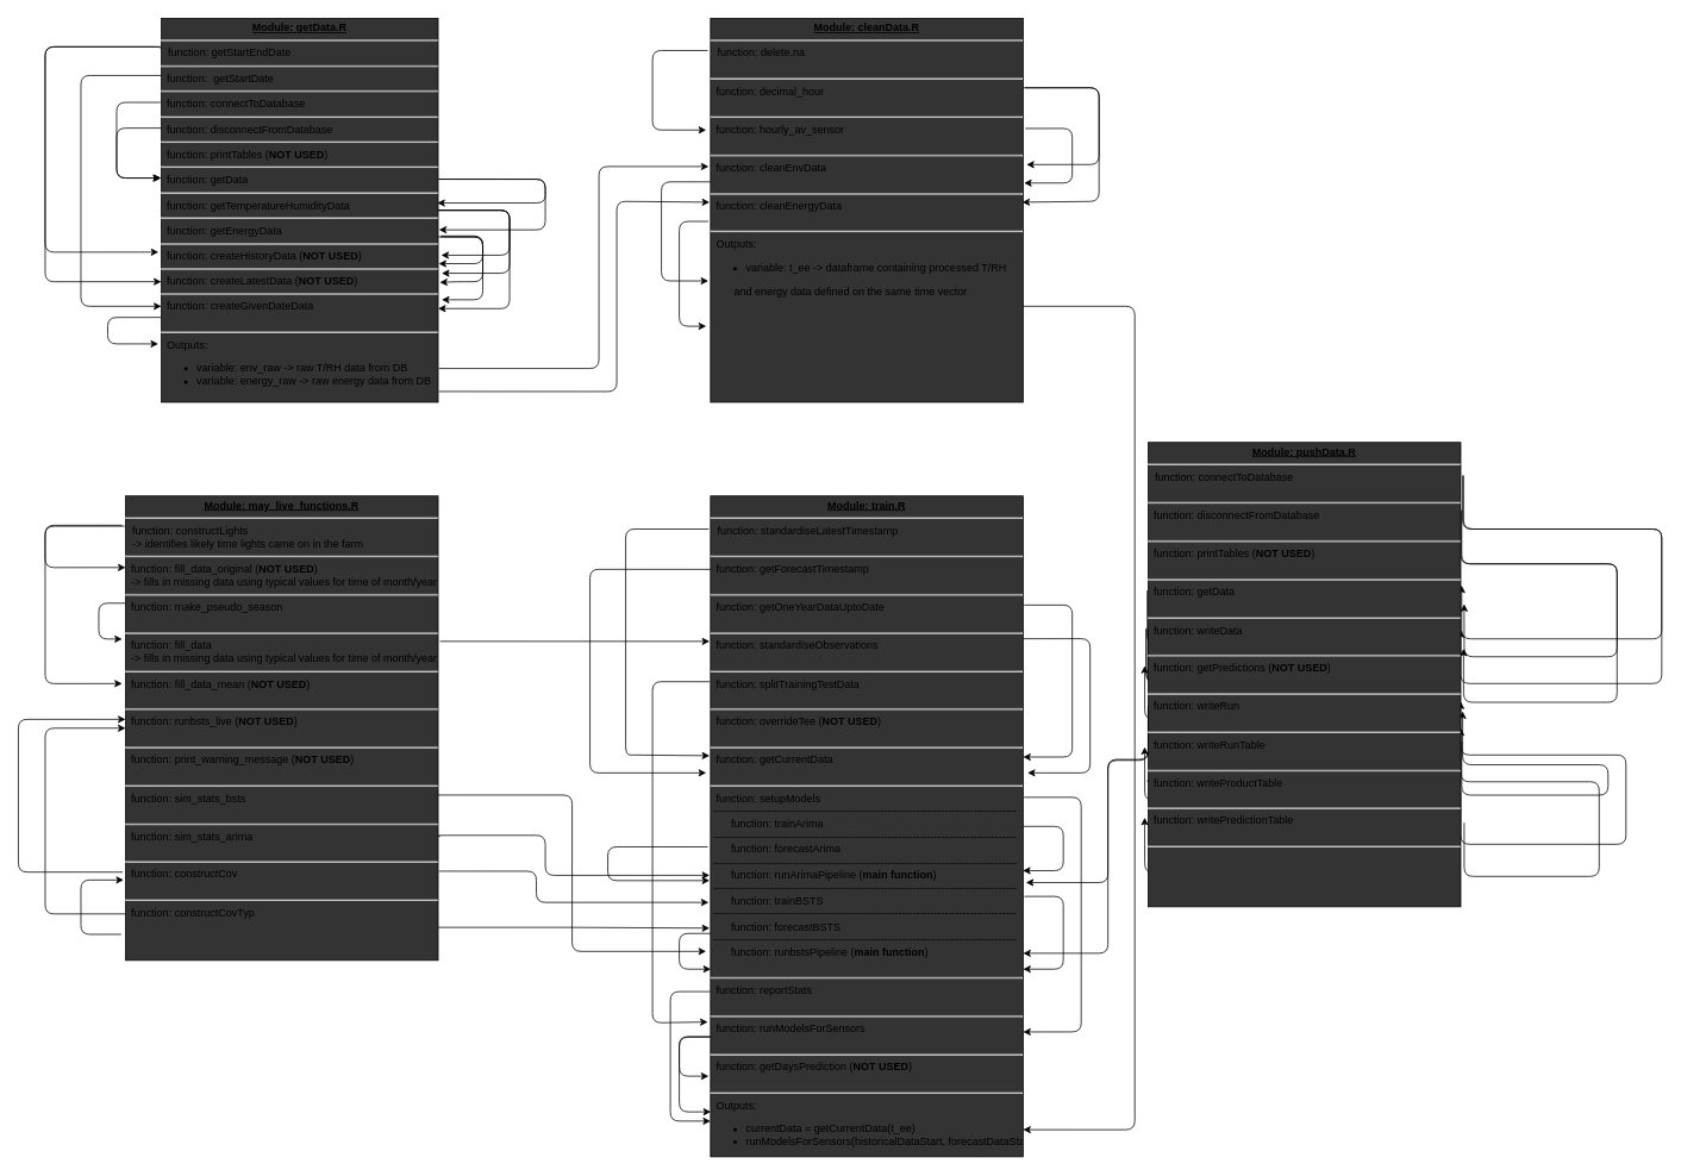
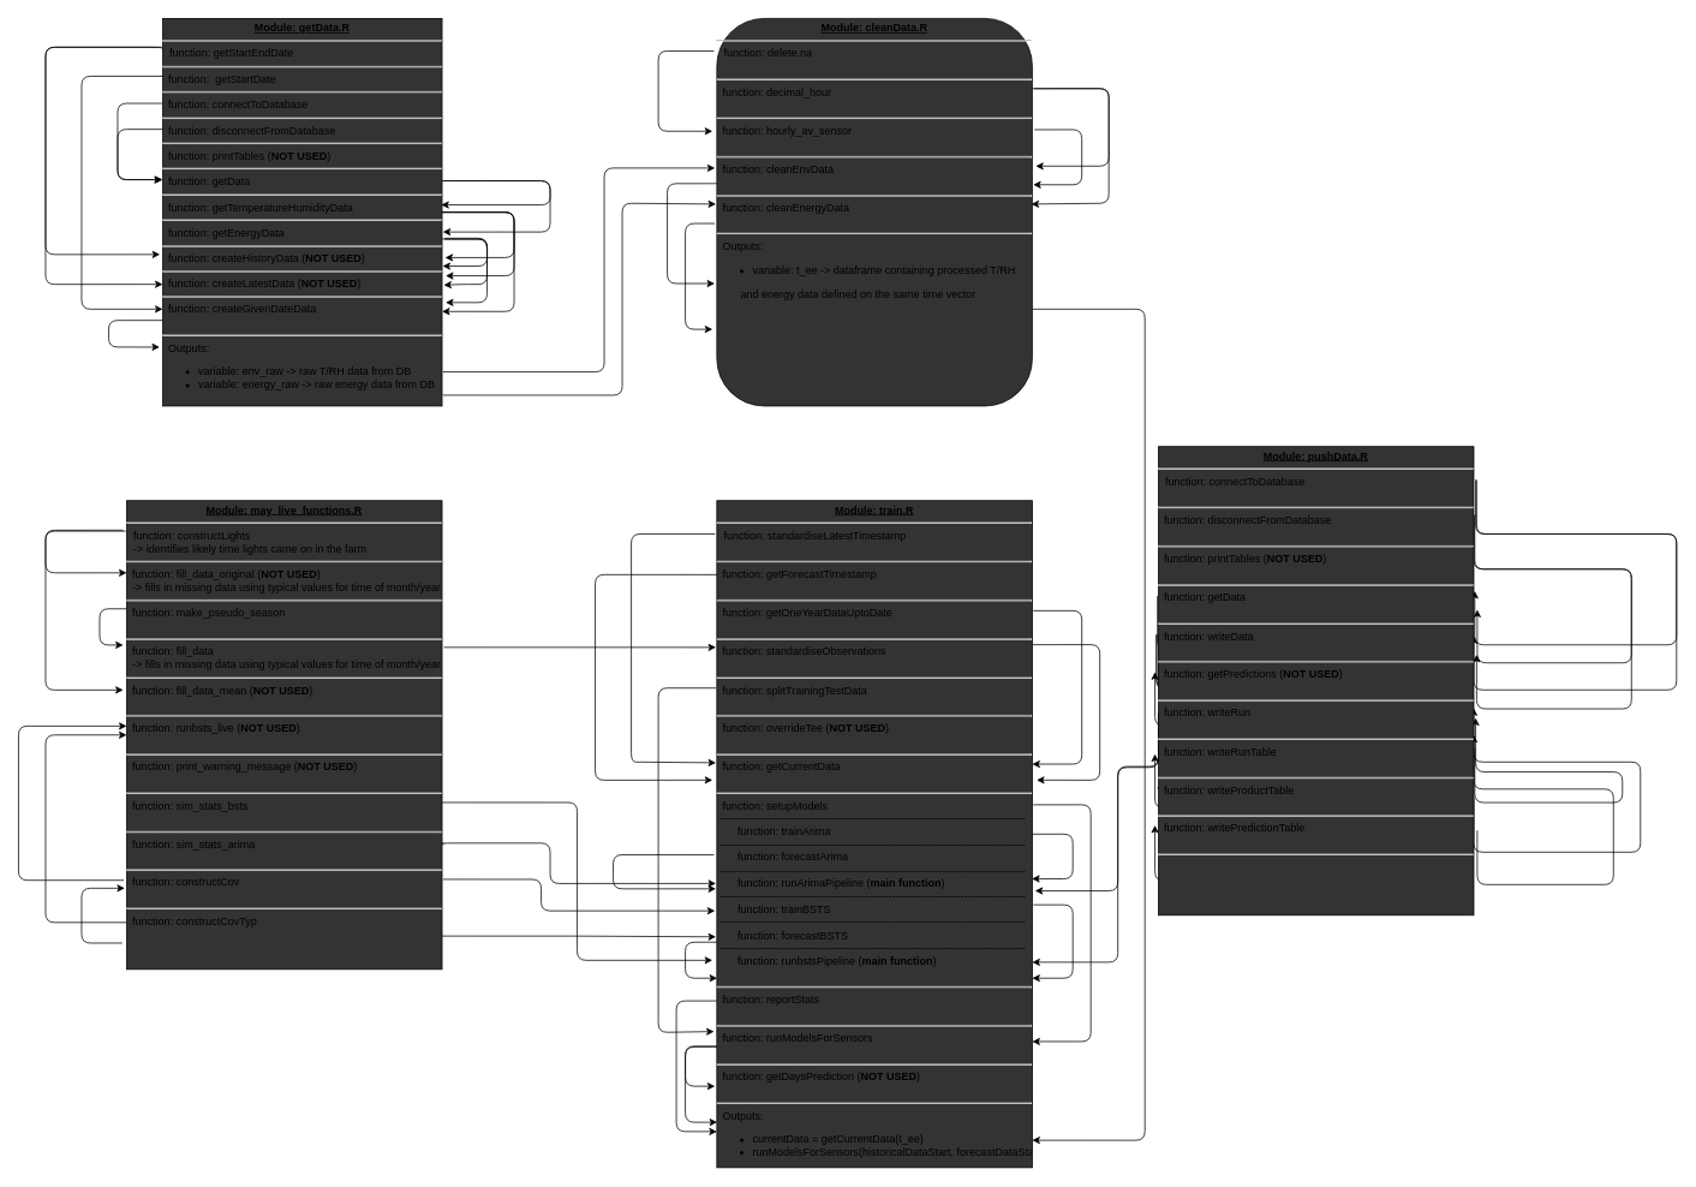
- <mxCell id="26" value="&lt;p style=&quot;margin: 0px ; margin-top: 4px ; text-align: center ; text-decoration: underline&quot;&gt;&lt;b&gt;Module: cleanData.R&lt;/b&gt;&lt;/p&gt;&lt;hr&gt;&lt;p style=&quot;margin: 0px 0px 0px 8px;&quot;&gt;function: delete.na&lt;/p&gt;&lt;p style=&quot;margin: 0px 0px 0px 8px;&quot;&gt;&lt;br&gt;&lt;/p&gt;&lt;hr&gt;&amp;nbsp; function: decimal_hour&lt;br&gt;&lt;br&gt;&lt;hr&gt;&amp;nbsp; function: hourly_av_sensor&lt;br&gt;&lt;br&gt;&lt;hr&gt;&amp;nbsp; function: cleanEnvData&lt;br&gt;&lt;br&gt;&lt;hr&gt;&amp;nbsp; function: cleanEnergyData&lt;br&gt;&lt;br&gt;&lt;hr&gt;&amp;nbsp;&amp;nbsp;Outputs:&lt;br&gt;&lt;ul&gt;&lt;li&gt;variable: t_ee -&amp;gt; dataframe containing processed T/RH&lt;/li&gt;&lt;/ul&gt;&lt;span style=&quot;white-space: pre;&quot;&gt;&#09;&lt;/span&gt;and energy data defined on the same time vector" style="verticalAlign=top;align=left;overflow=fill;fontSize=12;fontFamily=Helvetica;html=1;rounded=0;shadow=0;comic=0;labelBackgroundColor=none;strokeWidth=1;fillColor=#333333;" parent="1" vertex="1"><mxGeometry x="795" y="20" width="350" height="430" as="geometry" /></mxCell>
+ <mxCell id="26" value="&lt;p style=&quot;margin: 0px ; margin-top: 4px ; text-align: center ; text-decoration: underline&quot;&gt;&lt;b&gt;Module: cleanData.R&lt;/b&gt;&lt;/p&gt;&lt;hr&gt;&lt;p style=&quot;margin: 0px 0px 0px 8px;&quot;&gt;function: delete.na&lt;/p&gt;&lt;p style=&quot;margin: 0px 0px 0px 8px;&quot;&gt;&lt;br&gt;&lt;/p&gt;&lt;hr&gt;&amp;nbsp; function: decimal_hour&lt;br&gt;&lt;br&gt;&lt;hr&gt;&amp;nbsp; function: hourly_av_sensor&lt;br&gt;&lt;br&gt;&lt;hr&gt;&amp;nbsp; function: cleanEnvData&lt;br&gt;&lt;br&gt;&lt;hr&gt;&amp;nbsp; function: cleanEnergyData&lt;br&gt;&lt;br&gt;&lt;hr&gt;&amp;nbsp;&amp;nbsp;Outputs:&lt;br&gt;&lt;ul&gt;&lt;li&gt;variable: t_ee -&amp;gt; dataframe containing processed T/RH&lt;/li&gt;&lt;/ul&gt;&lt;span style=&quot;white-space: pre;&quot;&gt;&#09;&lt;/span&gt;and energy data defined on the same time vector" style="verticalAlign=top;align=left;overflow=fill;fontSize=12;fontFamily=Helvetica;html=1;shadow=0;comic=0;labelBackgroundColor=none;strokeWidth=1;fillColor=#333333;rounded=1;" parent="1" vertex="1"><mxGeometry x="795" y="20" width="350" height="430" as="geometry" /></mxCell>
